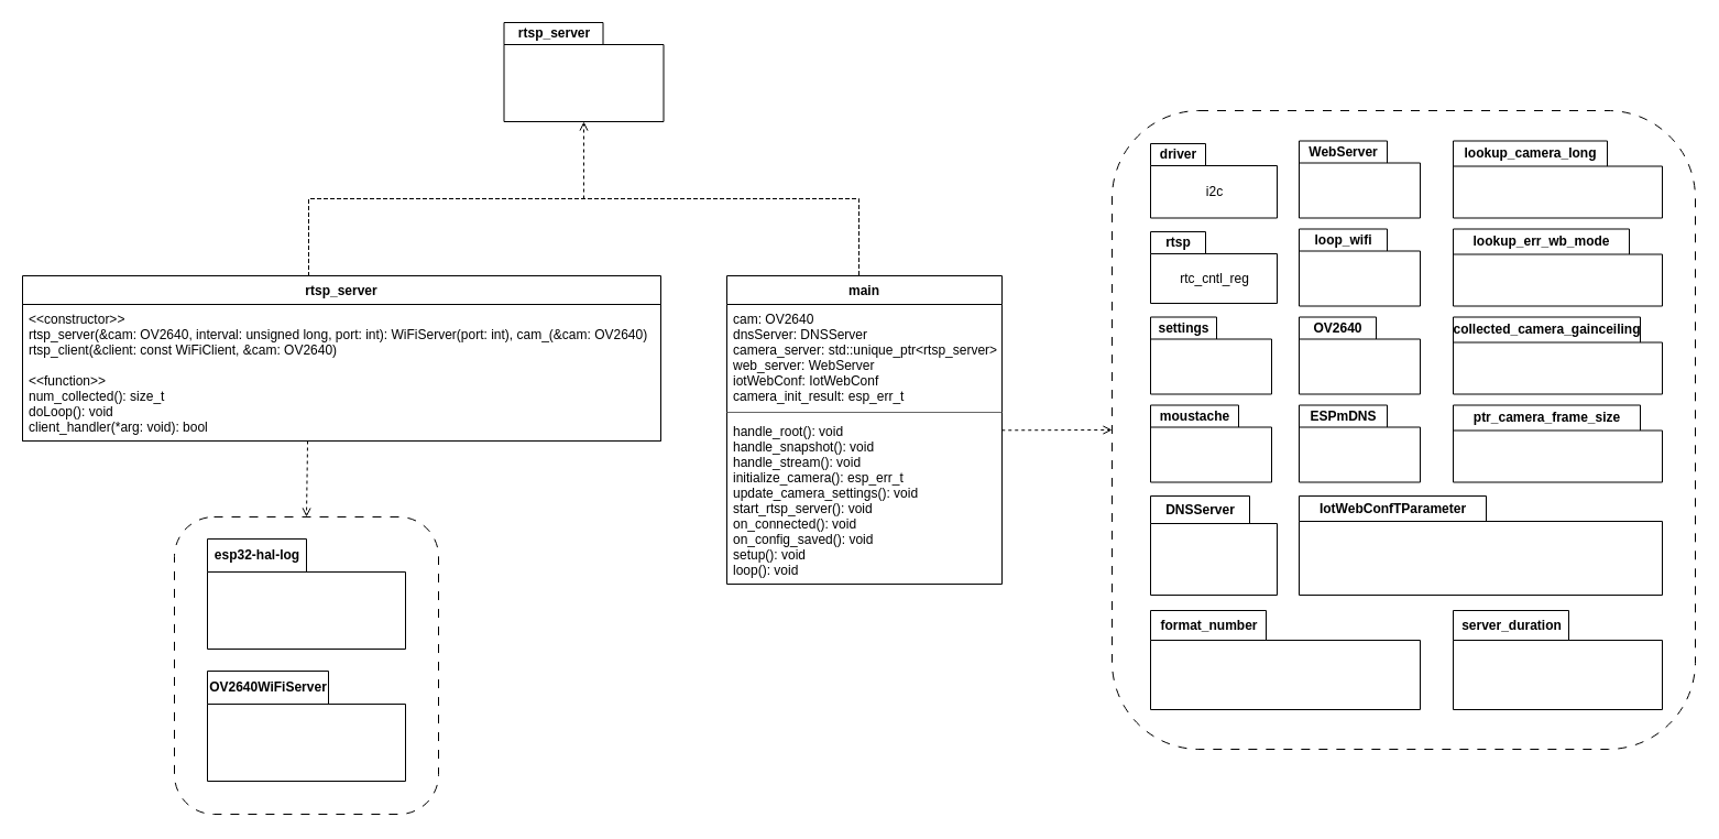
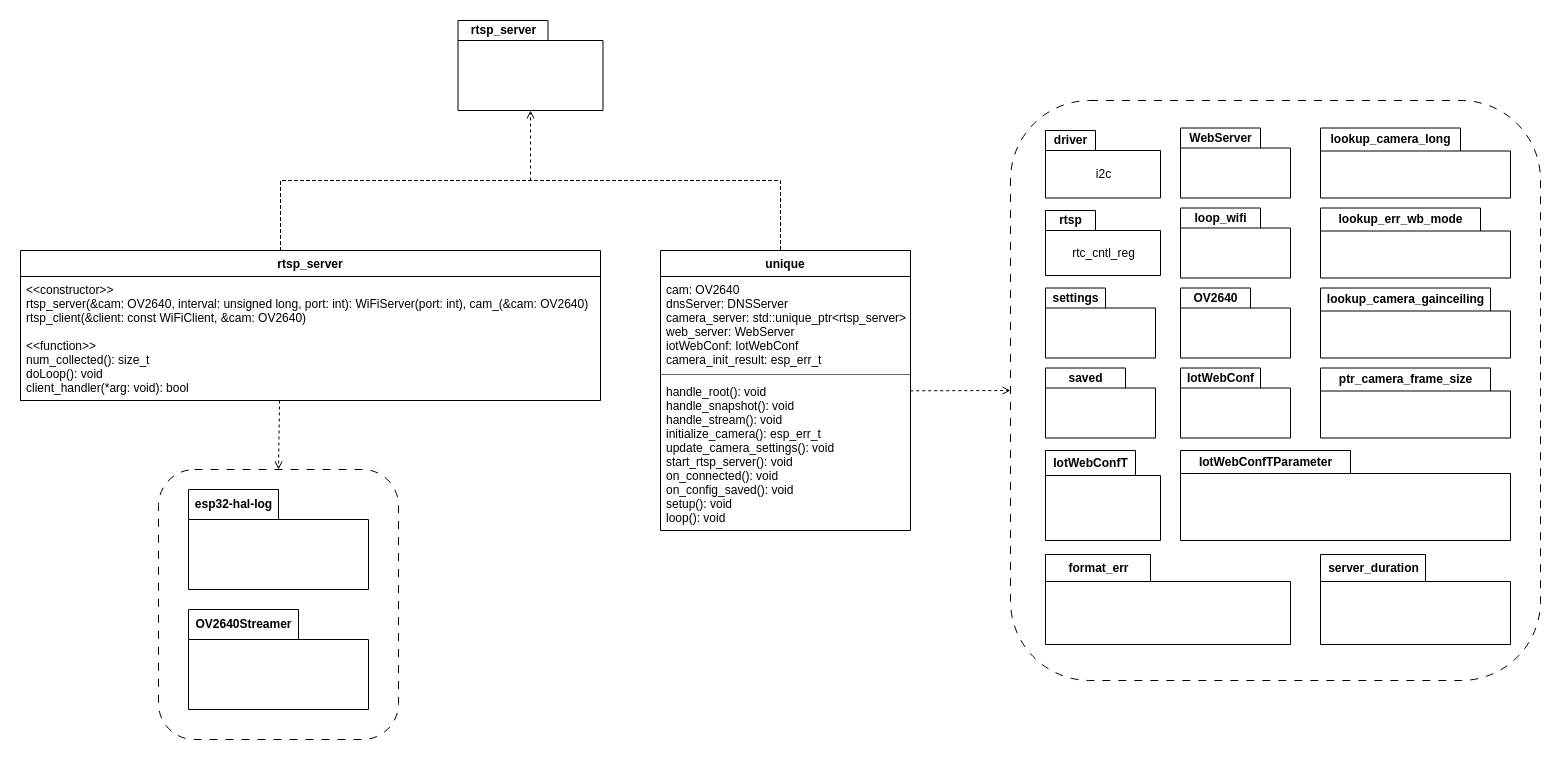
- <mxCell id="4" value="main" style="swimlane;fontStyle=1;align=center;verticalAlign=top;childLayout=stackLayout;horizontal=1;startSize=26;horizontalStack=0;resizeParent=1;resizeParentMax=0;resizeLast=0;collapsible=1;marginBottom=0;fillColor=none;fontColor=#000000;strokeColor=#000000;" parent="1" vertex="1"><mxGeometry x="660" y="250" width="250" height="280" as="geometry" /></mxCell>
+ <mxCell id="4" value="unique" style="swimlane;fontStyle=1;align=center;verticalAlign=top;childLayout=stackLayout;horizontal=1;startSize=26;horizontalStack=0;resizeParent=1;resizeParentMax=0;resizeLast=0;collapsible=1;marginBottom=0;fillColor=none;fontColor=#000000;strokeColor=#000000;" parent="1" vertex="1"><mxGeometry x="660" y="250" width="250" height="280" as="geometry" /></mxCell>
- <mxCell id="31" value="collected_camera_gainceiling" style="shape=folder;fontStyle=1;tabWidth=170;tabHeight=23;tabPosition=left;html=1;boundedLbl=1;labelInHeader=1;container=1;collapsible=0;fillColor=none;fontColor=#000000;strokeColor=#000000;" parent="1" vertex="1"><mxGeometry x="1320" y="287.5" width="190" height="70" as="geometry" /></mxCell>
+ <mxCell id="31" value="lookup_camera_gainceiling" style="shape=folder;fontStyle=1;tabWidth=170;tabHeight=23;tabPosition=left;html=1;boundedLbl=1;labelInHeader=1;container=1;collapsible=0;fillColor=none;fontColor=#000000;strokeColor=#000000;" parent="1" vertex="1"><mxGeometry x="1320" y="287.5" width="190" height="70" as="geometry" /></mxCell>
- <mxCell id="15" value="moustache" style="shape=folder;fontStyle=1;tabWidth=80;tabHeight=20;tabPosition=left;html=1;boundedLbl=1;labelInHeader=1;container=1;collapsible=0;fillColor=none;fontColor=#000000;strokeColor=#000000;" parent="1" vertex="1"><mxGeometry x="1045" y="367.5" width="110" height="70" as="geometry" /></mxCell>
+ <mxCell id="15" value="saved" style="shape=folder;fontStyle=1;tabWidth=80;tabHeight=20;tabPosition=left;html=1;boundedLbl=1;labelInHeader=1;container=1;collapsible=0;fillColor=none;fontColor=#000000;strokeColor=#000000;" parent="1" vertex="1"><mxGeometry x="1045" y="367.5" width="110" height="70" as="geometry" /></mxCell>
- <mxCell id="19" value="ESPmDNS" style="shape=folder;fontStyle=1;tabWidth=80;tabHeight=20;tabPosition=left;html=1;boundedLbl=1;labelInHeader=1;container=1;collapsible=0;fillColor=none;fontColor=#000000;strokeColor=#000000;" parent="1" vertex="1"><mxGeometry x="1180" y="367.5" width="110" height="70" as="geometry" /></mxCell>
+ <mxCell id="19" value="IotWebConf" style="shape=folder;fontStyle=1;tabWidth=80;tabHeight=20;tabPosition=left;html=1;boundedLbl=1;labelInHeader=1;container=1;collapsible=0;fillColor=none;fontColor=#000000;strokeColor=#000000;" parent="1" vertex="1"><mxGeometry x="1180" y="367.5" width="110" height="70" as="geometry" /></mxCell>
- <mxCell id="41" value="DNSServer" style="shape=folder;fontStyle=1;tabWidth=90;tabHeight=25;tabPosition=left;html=1;boundedLbl=1;labelInHeader=1;container=1;collapsible=0;fillColor=none;fontColor=#000000;strokeColor=#000000;" parent="1" vertex="1"><mxGeometry x="1045" y="450" width="115" height="90" as="geometry" /></mxCell>
+ <mxCell id="41" value="IotWebConfT" style="shape=folder;fontStyle=1;tabWidth=90;tabHeight=25;tabPosition=left;html=1;boundedLbl=1;labelInHeader=1;container=1;collapsible=0;fillColor=none;fontColor=#000000;strokeColor=#000000;" parent="1" vertex="1"><mxGeometry x="1045" y="450" width="115" height="90" as="geometry" /></mxCell>
- <mxCell id="47" value="format_number" style="shape=folder;fontStyle=1;tabWidth=105;tabHeight=27;tabPosition=left;html=1;boundedLbl=1;labelInHeader=1;container=1;collapsible=0;fillColor=none;fontColor=#000000;strokeColor=#000000;" parent="1" vertex="1"><mxGeometry x="1045" y="554" width="245" height="90" as="geometry" /></mxCell>
+ <mxCell id="47" value="format_err" style="shape=folder;fontStyle=1;tabWidth=105;tabHeight=27;tabPosition=left;html=1;boundedLbl=1;labelInHeader=1;container=1;collapsible=0;fillColor=none;fontColor=#000000;strokeColor=#000000;" parent="1" vertex="1"><mxGeometry x="1045" y="554" width="245" height="90" as="geometry" /></mxCell>
- <mxCell id="45" value="&lt;font color=&quot;#000000&quot;&gt;OV2640WiFiServer&lt;/font&gt;" style="shape=folder;fontStyle=1;tabWidth=110;tabHeight=30;tabPosition=left;html=1;boundedLbl=1;labelInHeader=1;container=1;collapsible=0;fillColor=none;fontColor=#333333;strokeColor=#000000;" parent="1" vertex="1"><mxGeometry x="188" y="609.01" width="180" height="100" as="geometry" /></mxCell>
+ <mxCell id="45" value="&lt;font color=&quot;#000000&quot;&gt;OV2640Streamer&lt;/font&gt;" style="shape=folder;fontStyle=1;tabWidth=110;tabHeight=30;tabPosition=left;html=1;boundedLbl=1;labelInHeader=1;container=1;collapsible=0;fillColor=none;fontColor=#333333;strokeColor=#000000;" parent="1" vertex="1"><mxGeometry x="188" y="609.01" width="180" height="100" as="geometry" /></mxCell>
